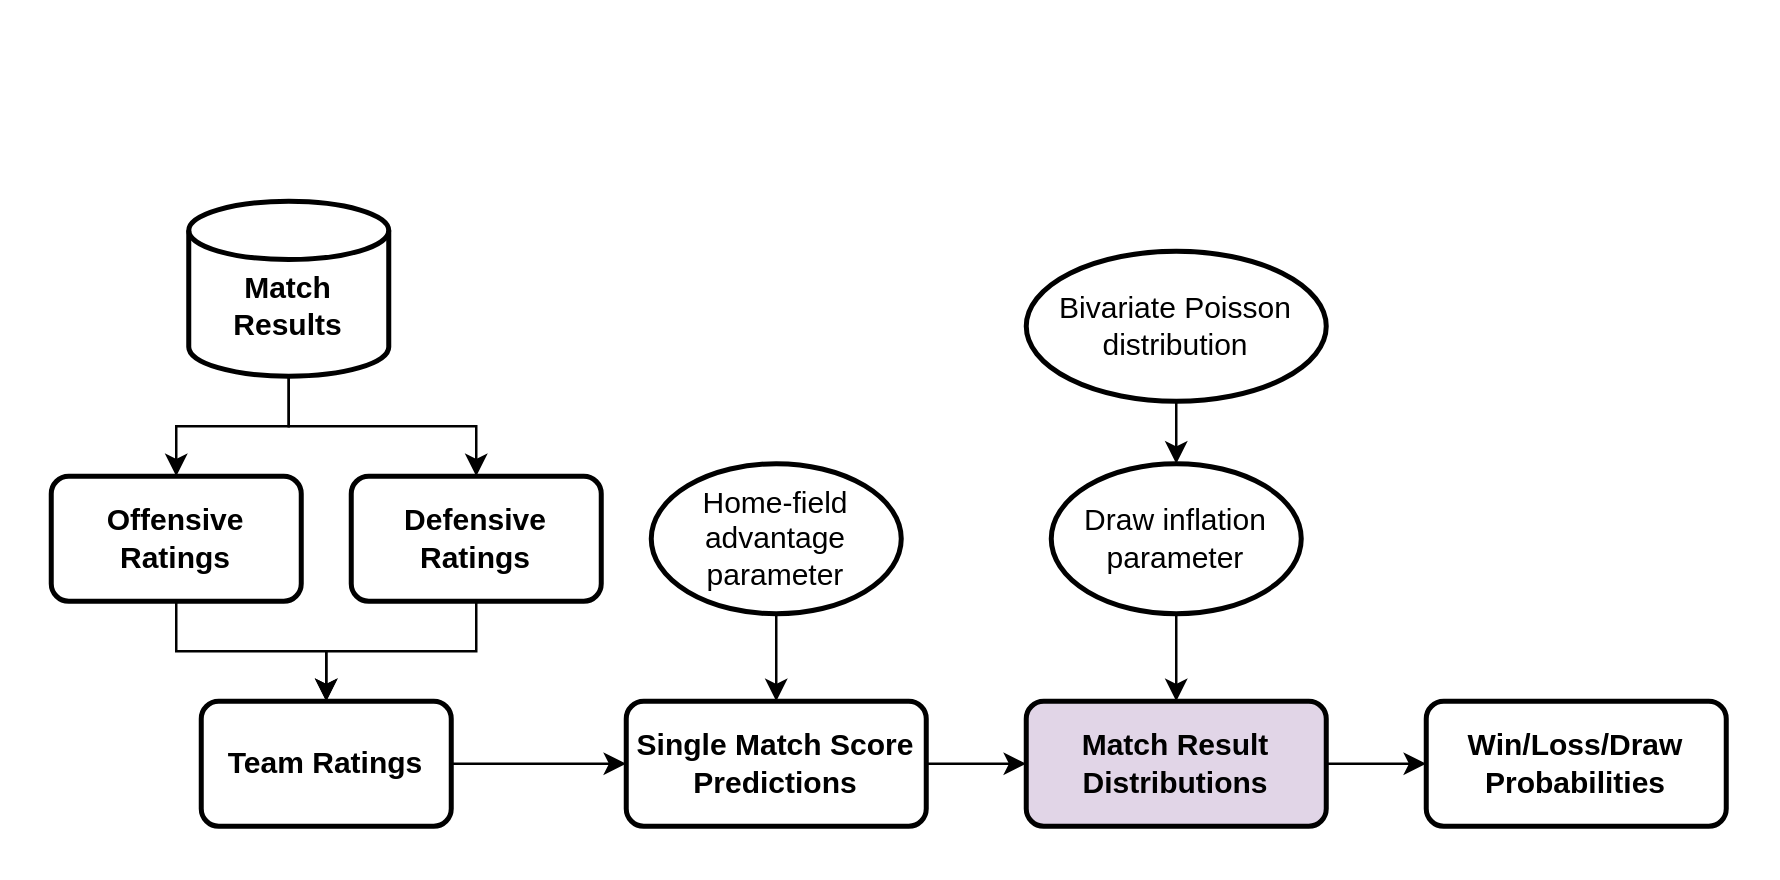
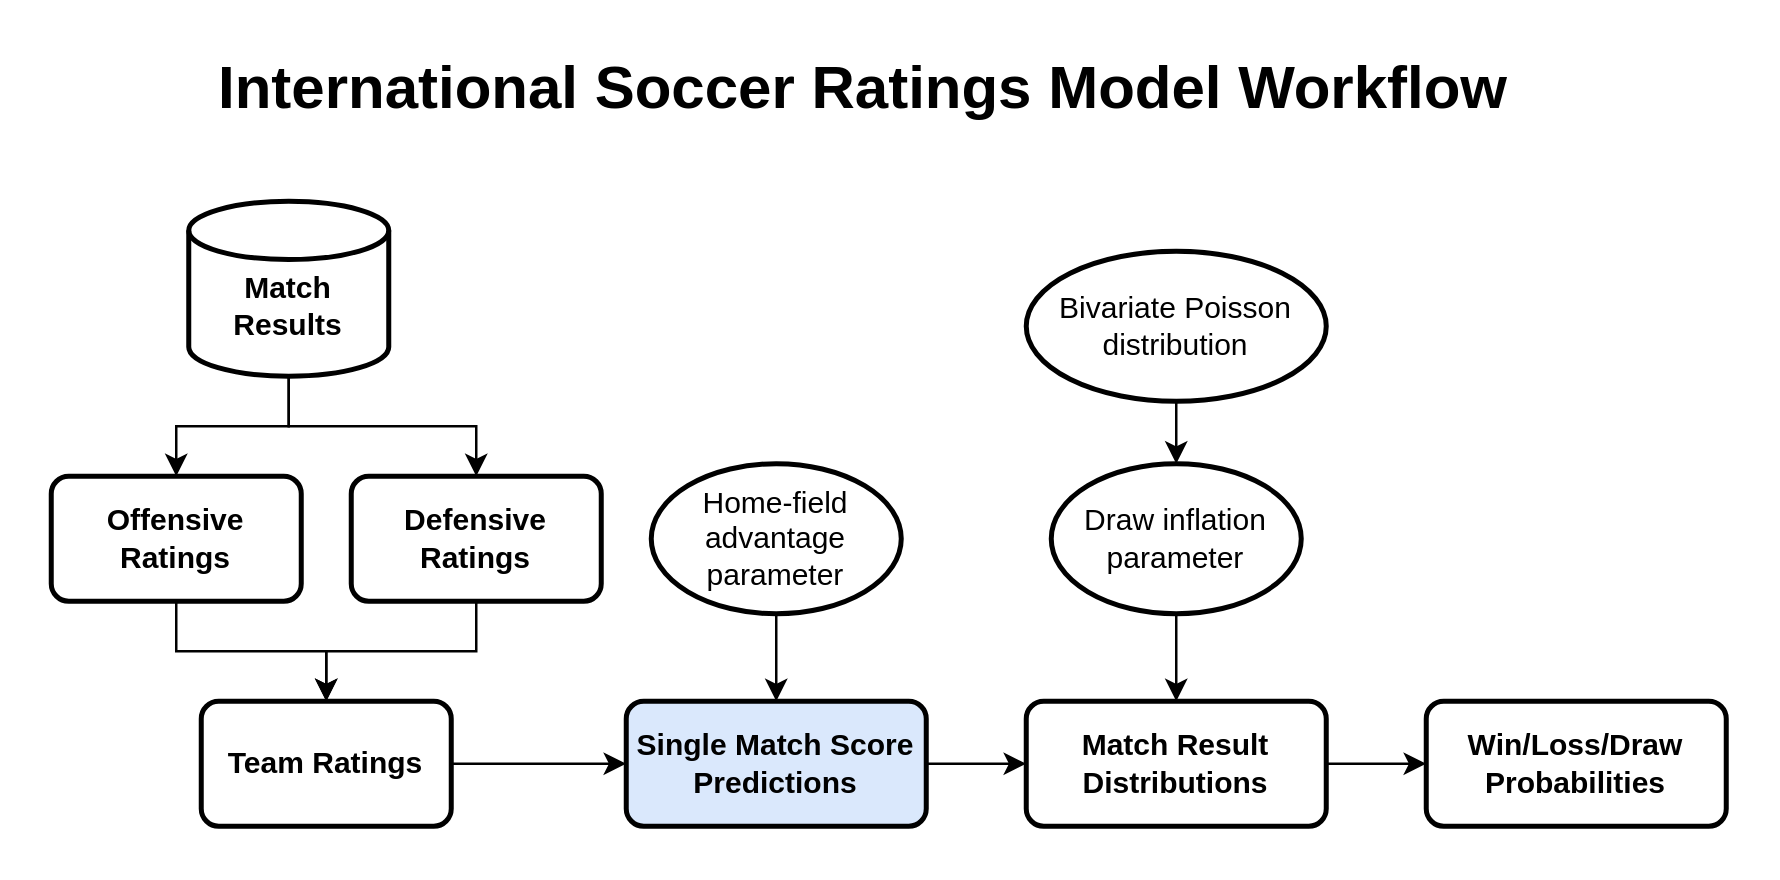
+ <mxCell id="22" value="&lt;b&gt;&lt;font style=&quot;font-size: 24px;&quot;&gt;International Soccer Ratings Model Workflow&lt;/font&gt;&lt;/b&gt;" style="text;html=1;align=center;verticalAlign=middle;whiteSpace=wrap;rounded=0;" vertex="1" parent="1"><mxGeometry x="30" y="20" width="630" height="30" as="geometry" /></mxCell>
- <mxCell id="12" value="&lt;b&gt;Single Match Score Predictions&lt;/b&gt;" style="rounded=1;whiteSpace=wrap;html=1;absoluteArcSize=1;arcSize=14;strokeWidth=2;" vertex="1" parent="1"><mxGeometry x="250" y="280" width="120" height="50" as="geometry" /></mxCell>
+ <mxCell id="12" value="&lt;b&gt;Single Match Score Predictions&lt;/b&gt;" style="rounded=1;whiteSpace=wrap;html=1;absoluteArcSize=1;arcSize=14;strokeWidth=2;fillColor=#dae8fc;" vertex="1" parent="1"><mxGeometry x="250" y="280" width="120" height="50" as="geometry" /></mxCell>
- <mxCell id="14" value="&lt;b&gt;Match Result&lt;/b&gt;&lt;div&gt;&lt;b&gt;Distributions&lt;/b&gt;&lt;/div&gt;" style="rounded=1;whiteSpace=wrap;html=1;absoluteArcSize=1;arcSize=14;strokeWidth=2;fillColor=#e1d5e7;" vertex="1" parent="1"><mxGeometry x="410" y="280" width="120" height="50" as="geometry" /></mxCell>
+ <mxCell id="14" value="&lt;b&gt;Match Result&lt;/b&gt;&lt;div&gt;&lt;b&gt;Distributions&lt;/b&gt;&lt;/div&gt;" style="rounded=1;whiteSpace=wrap;html=1;absoluteArcSize=1;arcSize=14;strokeWidth=2;" vertex="1" parent="1"><mxGeometry x="410" y="280" width="120" height="50" as="geometry" /></mxCell>
